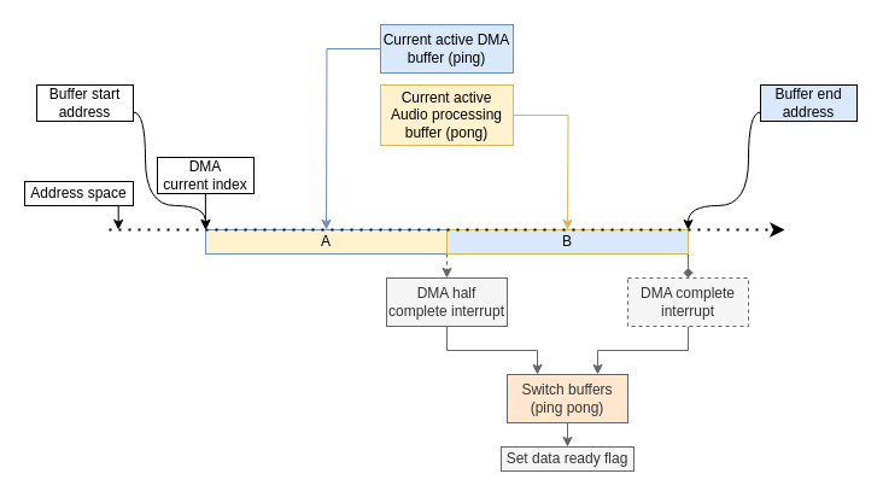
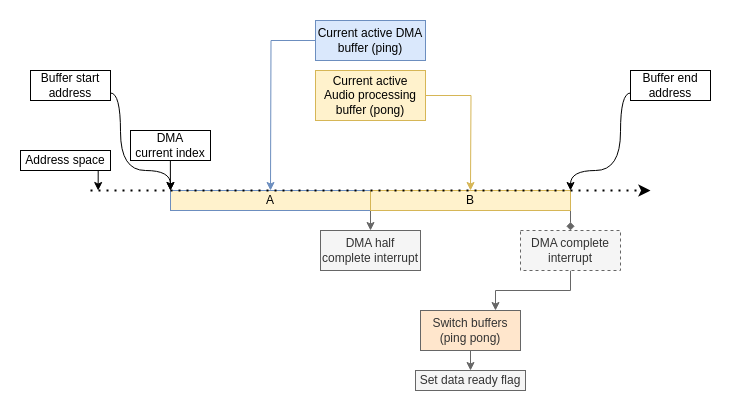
- <mxCell id="13" value="Buffer end address" style="rounded=0;whiteSpace=wrap;html=1;fillColor=#dae8fc;" vertex="1" parent="1"><mxGeometry x="630" y="70" width="80" height="30" as="geometry" /></mxCell>
+ <mxCell id="13" value="Buffer end address" style="rounded=0;whiteSpace=wrap;html=1;" vertex="1" parent="1"><mxGeometry x="630" y="70" width="80" height="30" as="geometry" /></mxCell>
- <mxCell id="6" value="B" style="rounded=0;whiteSpace=wrap;html=1;fillColor=#dae8fc;strokeColor=#d6b656;" vertex="1" parent="1"><mxGeometry x="370" y="190" width="200" height="20" as="geometry" /></mxCell>
+ <mxCell id="6" value="B" style="rounded=0;whiteSpace=wrap;html=1;fillColor=#fff2cc;strokeColor=#d6b656;" vertex="1" parent="1"><mxGeometry x="370" y="190" width="200" height="20" as="geometry" /></mxCell>
- <mxCell id="3" style="edgeStyle=orthogonalEdgeStyle;rounded=0;orthogonalLoop=1;jettySize=auto;html=1;exitX=1;exitY=1;exitDx=0;exitDy=0;entryX=0.5;entryY=0;entryDx=0;entryDy=0;fillColor=#f5f5f5;strokeColor=#666666;dashed=1;" edge="1" parent="1" source="4" target="21"><mxGeometry relative="1" as="geometry" /></mxCell>
+ <mxCell id="3" style="edgeStyle=orthogonalEdgeStyle;rounded=0;orthogonalLoop=1;jettySize=auto;html=1;exitX=1;exitY=1;exitDx=0;exitDy=0;entryX=0.5;entryY=0;entryDx=0;entryDy=0;fillColor=#f5f5f5;strokeColor=#666666;" edge="1" parent="1" source="4" target="21"><mxGeometry relative="1" as="geometry" /></mxCell>
- <mxCell id="20" style="edgeStyle=orthogonalEdgeStyle;rounded=0;orthogonalLoop=1;jettySize=auto;html=1;exitX=0.5;exitY=1;exitDx=0;exitDy=0;entryX=0.25;entryY=0;entryDx=0;entryDy=0;fillColor=#f5f5f5;strokeColor=#666666;" edge="1" parent="1" source="21" target="23"><mxGeometry relative="1" as="geometry" /></mxCell>
